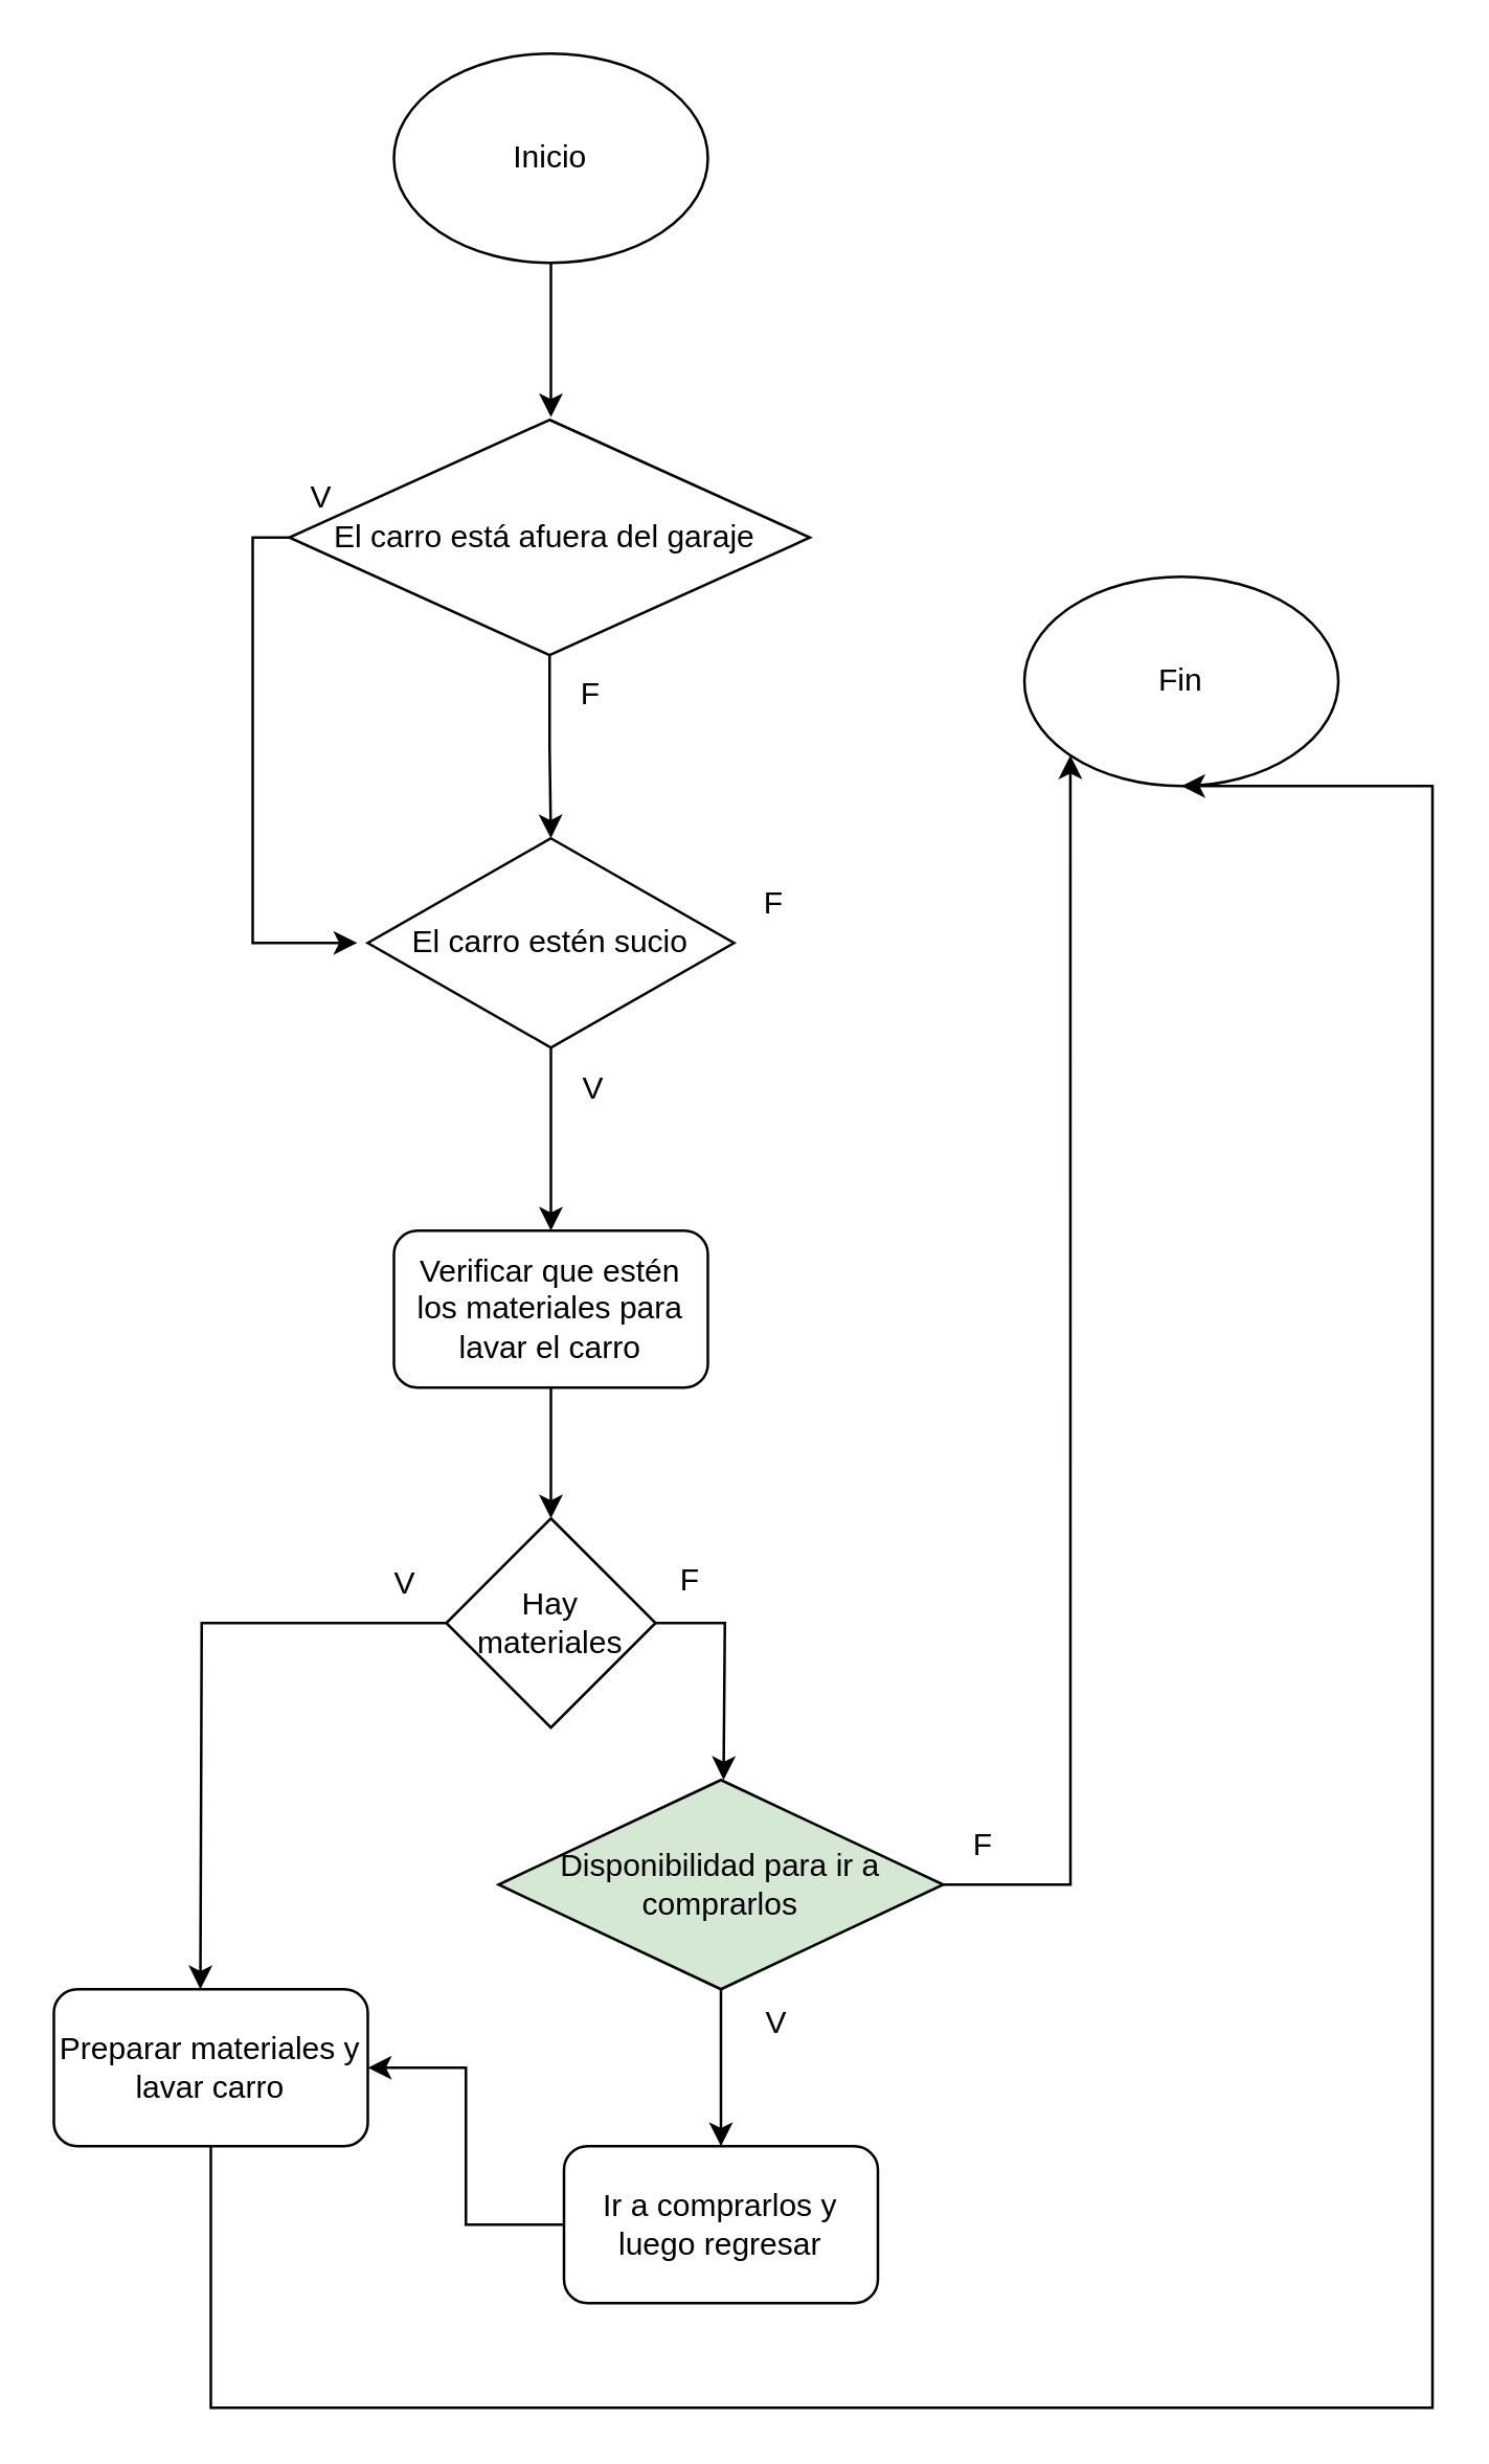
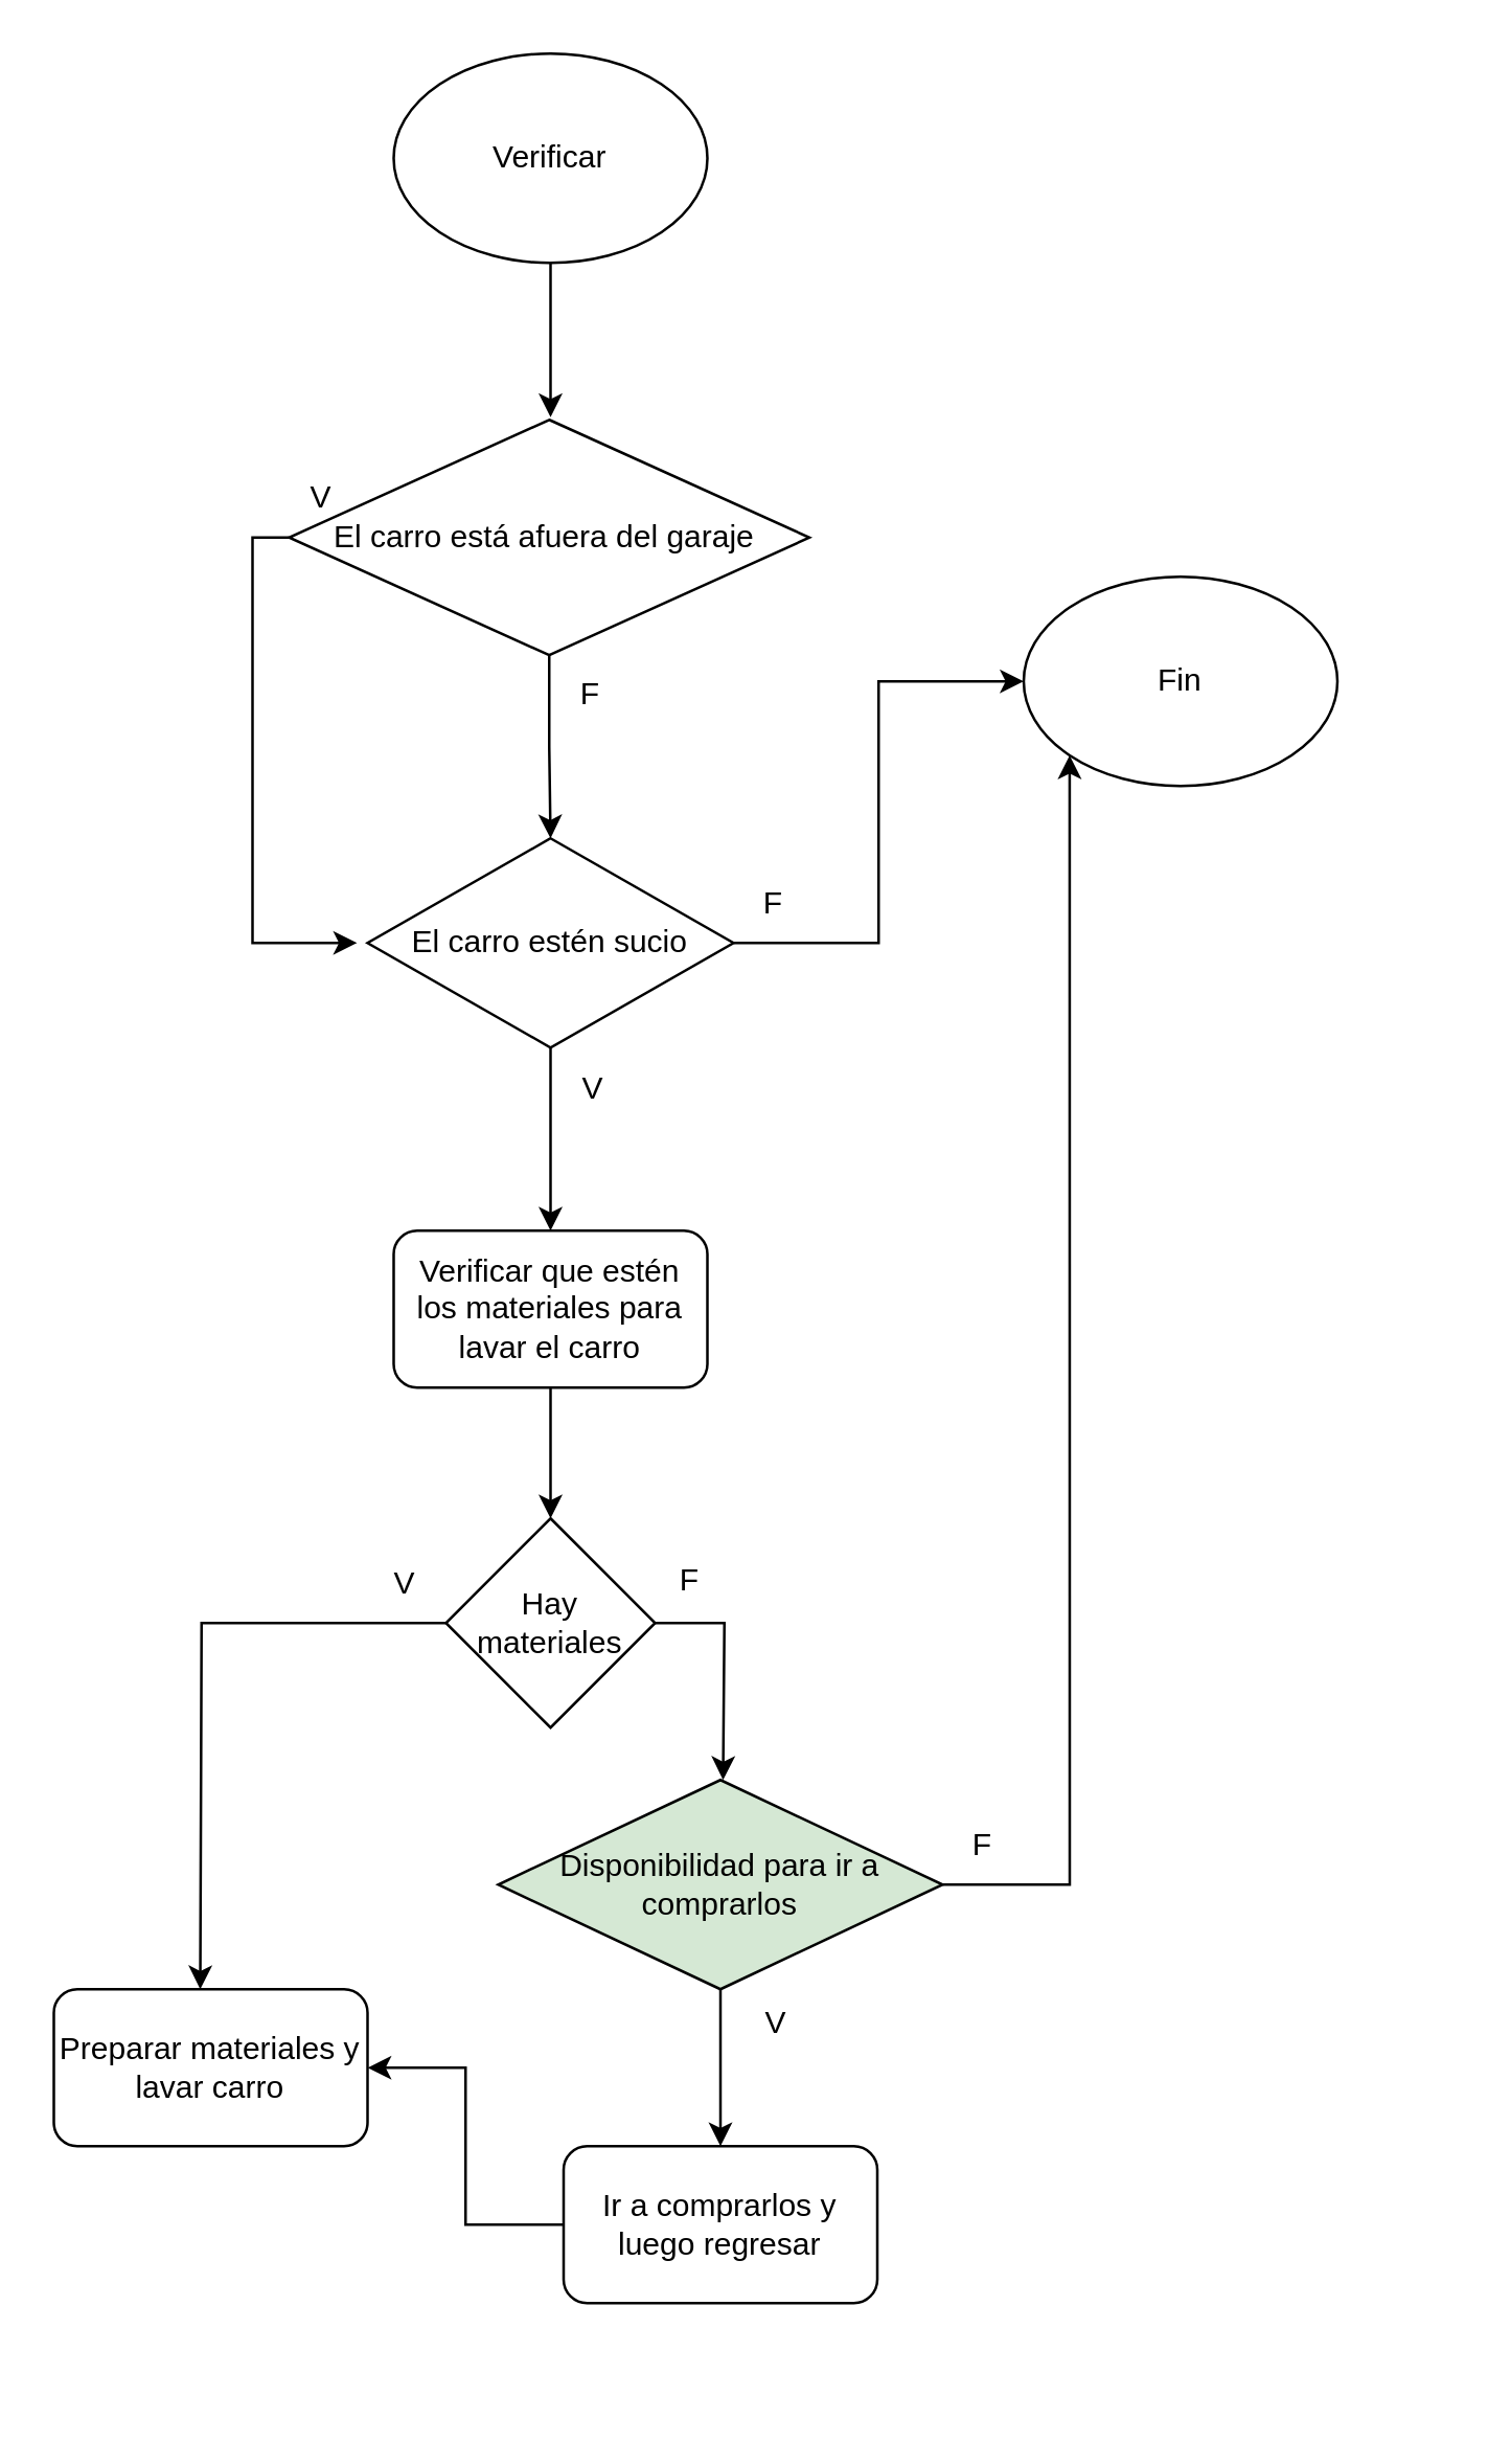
- <mxCell id="3" value="Inicio" style="ellipse;whiteSpace=wrap;html=1;" vertex="1" parent="1"><mxGeometry x="150" y="20" width="120" height="80" as="geometry" /></mxCell>
+ <mxCell id="3" value="Verificar" style="ellipse;whiteSpace=wrap;html=1;" vertex="1" parent="1"><mxGeometry x="150" y="20" width="120" height="80" as="geometry" /></mxCell>
+ <mxCell id="8" style="edgeStyle=orthogonalEdgeStyle;rounded=0;orthogonalLoop=1;jettySize=auto;html=1;entryX=0;entryY=0.5;entryDx=0;entryDy=0;" edge="1" parent="1" source="10" target="11"><mxGeometry relative="1" as="geometry"><mxPoint x="516" y="330" as="targetPoint" /></mxGeometry></mxCell>
- <mxCell id="26" style="edgeStyle=orthogonalEdgeStyle;rounded=0;orthogonalLoop=1;jettySize=auto;html=1;entryX=0.5;entryY=1;entryDx=0;entryDy=0;" edge="1" parent="1" source="27" target="11"><mxGeometry relative="1" as="geometry"><mxPoint x="546" y="850" as="targetPoint" /><Array as="points"><mxPoint x="80" y="920" /><mxPoint x="547" y="920" /></Array></mxGeometry></mxCell>
